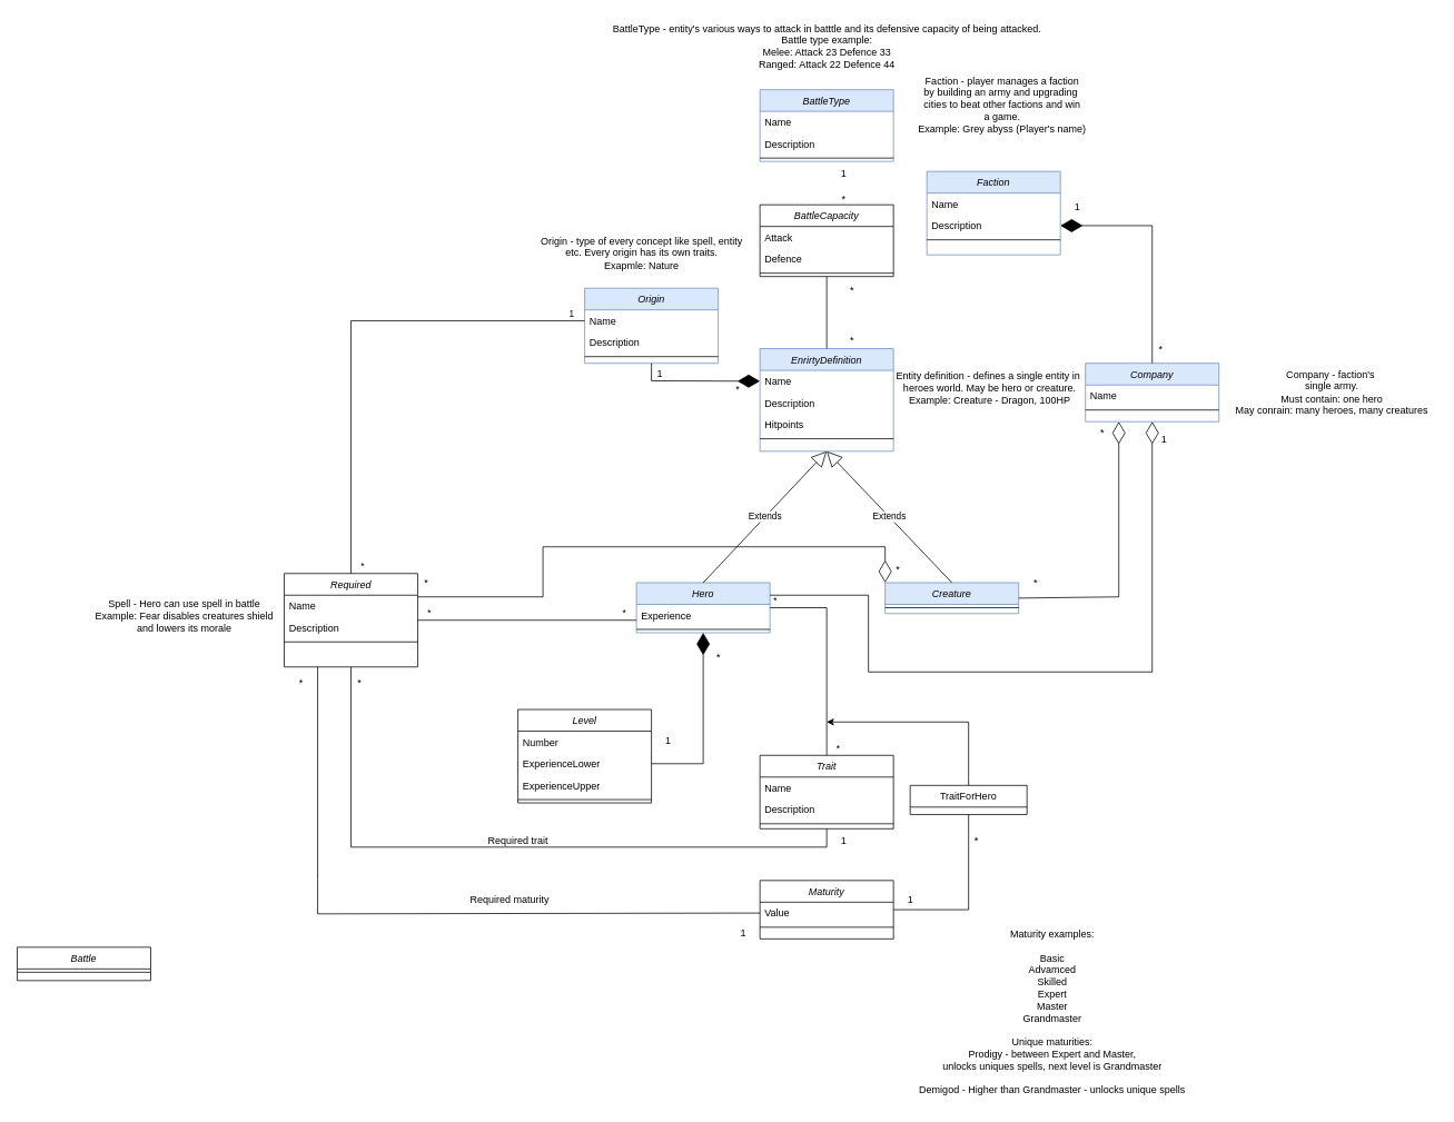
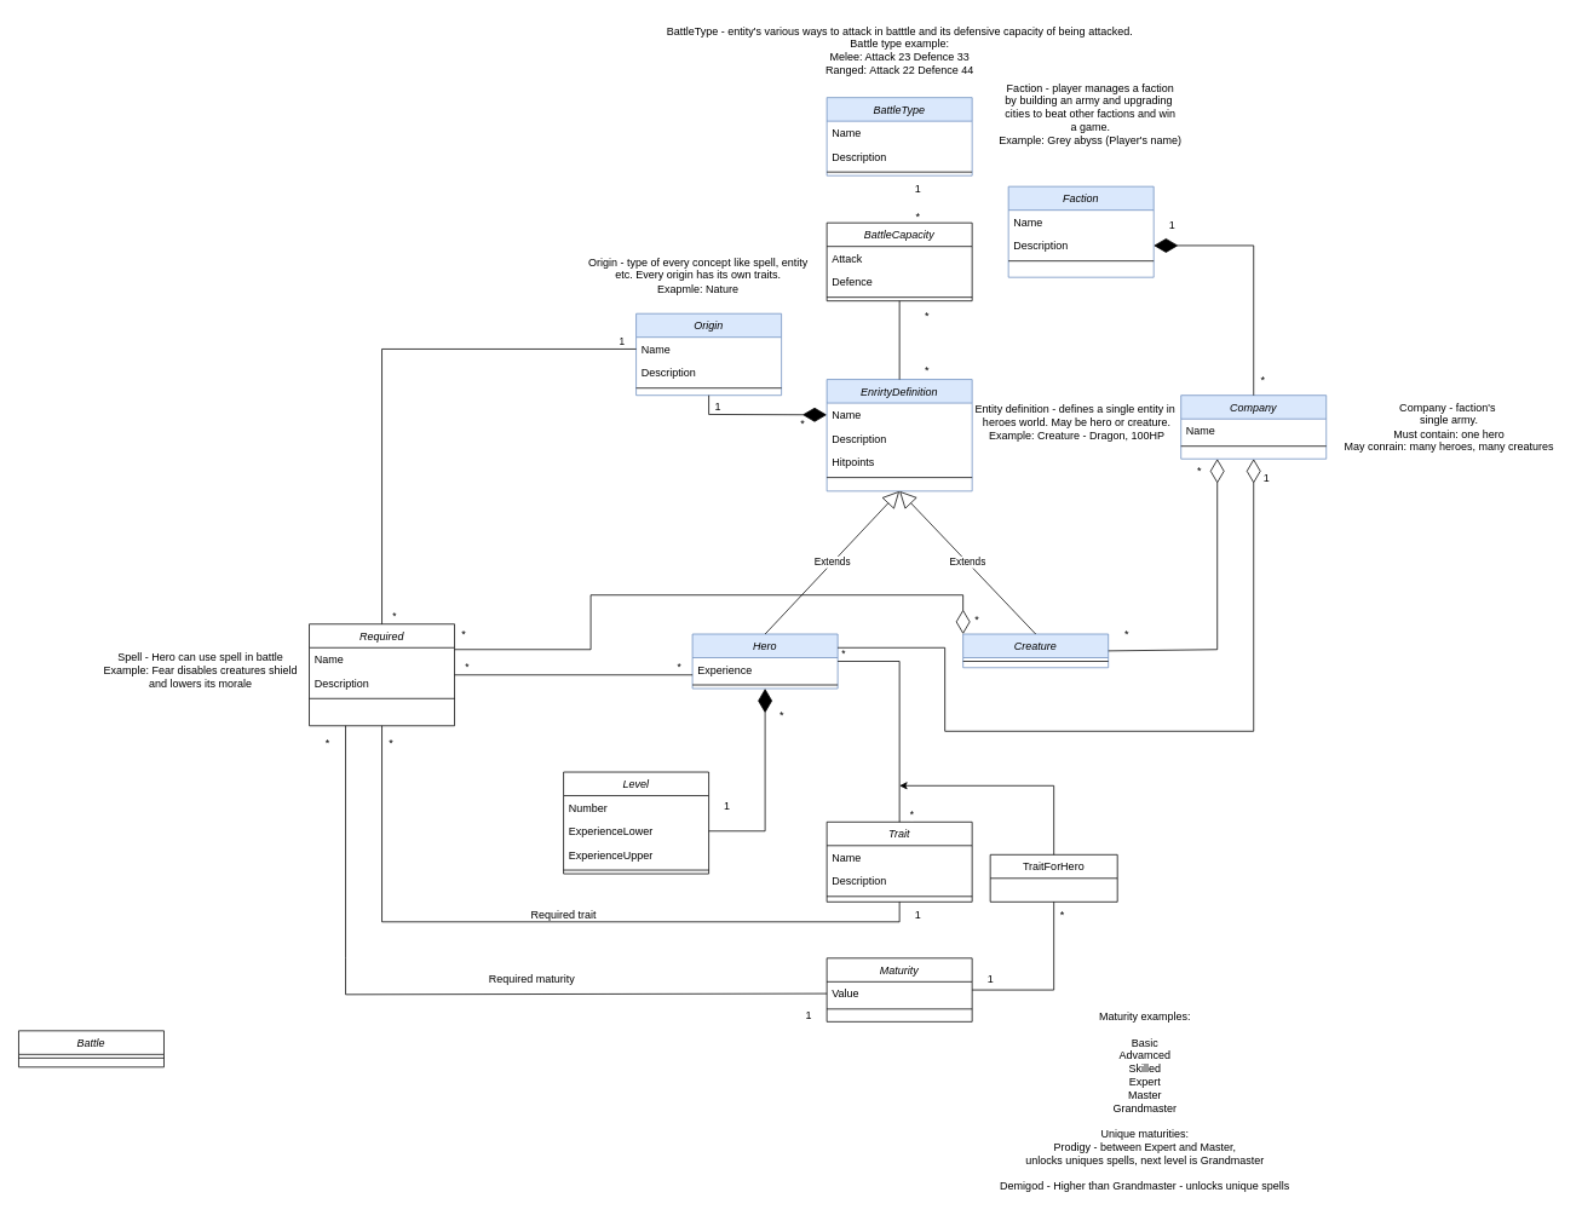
- <mxCell id="37" value="TraitForHero" style="swimlane;fontStyle=0;childLayout=stackLayout;horizontal=1;startSize=26;fillColor=none;horizontalStack=0;resizeParent=1;resizeParentMax=0;resizeLast=0;collapsible=1;marginBottom=0;whiteSpace=wrap;html=1;" parent="1" vertex="1"><mxGeometry x="1090" y="941" width="140" height="35" as="geometry" /></mxCell>
+ <mxCell id="37" value="TraitForHero" style="swimlane;fontStyle=0;childLayout=stackLayout;horizontal=1;startSize=26;fillColor=none;horizontalStack=0;resizeParent=1;resizeParentMax=0;resizeLast=0;collapsible=1;marginBottom=0;whiteSpace=wrap;html=1;" parent="1" vertex="1"><mxGeometry x="1090" y="941" width="140" height="52" as="geometry" /></mxCell>
- <mxCell id="71" value="Required maturity" style="text;html=1;align=center;verticalAlign=middle;resizable=0;points=[];autosize=1;strokeColor=none;fillColor=none;" parent="1" vertex="1"><mxGeometry x="550" y="1063" width="120" height="30" as="geometry" /></mxCell>
+ <mxCell id="71" value="Required maturity" style="text;html=1;align=center;verticalAlign=middle;resizable=0;points=[];autosize=1;strokeColor=none;fillColor=none;" parent="1" vertex="1"><mxGeometry x="525" y="1063" width="120" height="30" as="geometry" /></mxCell>
